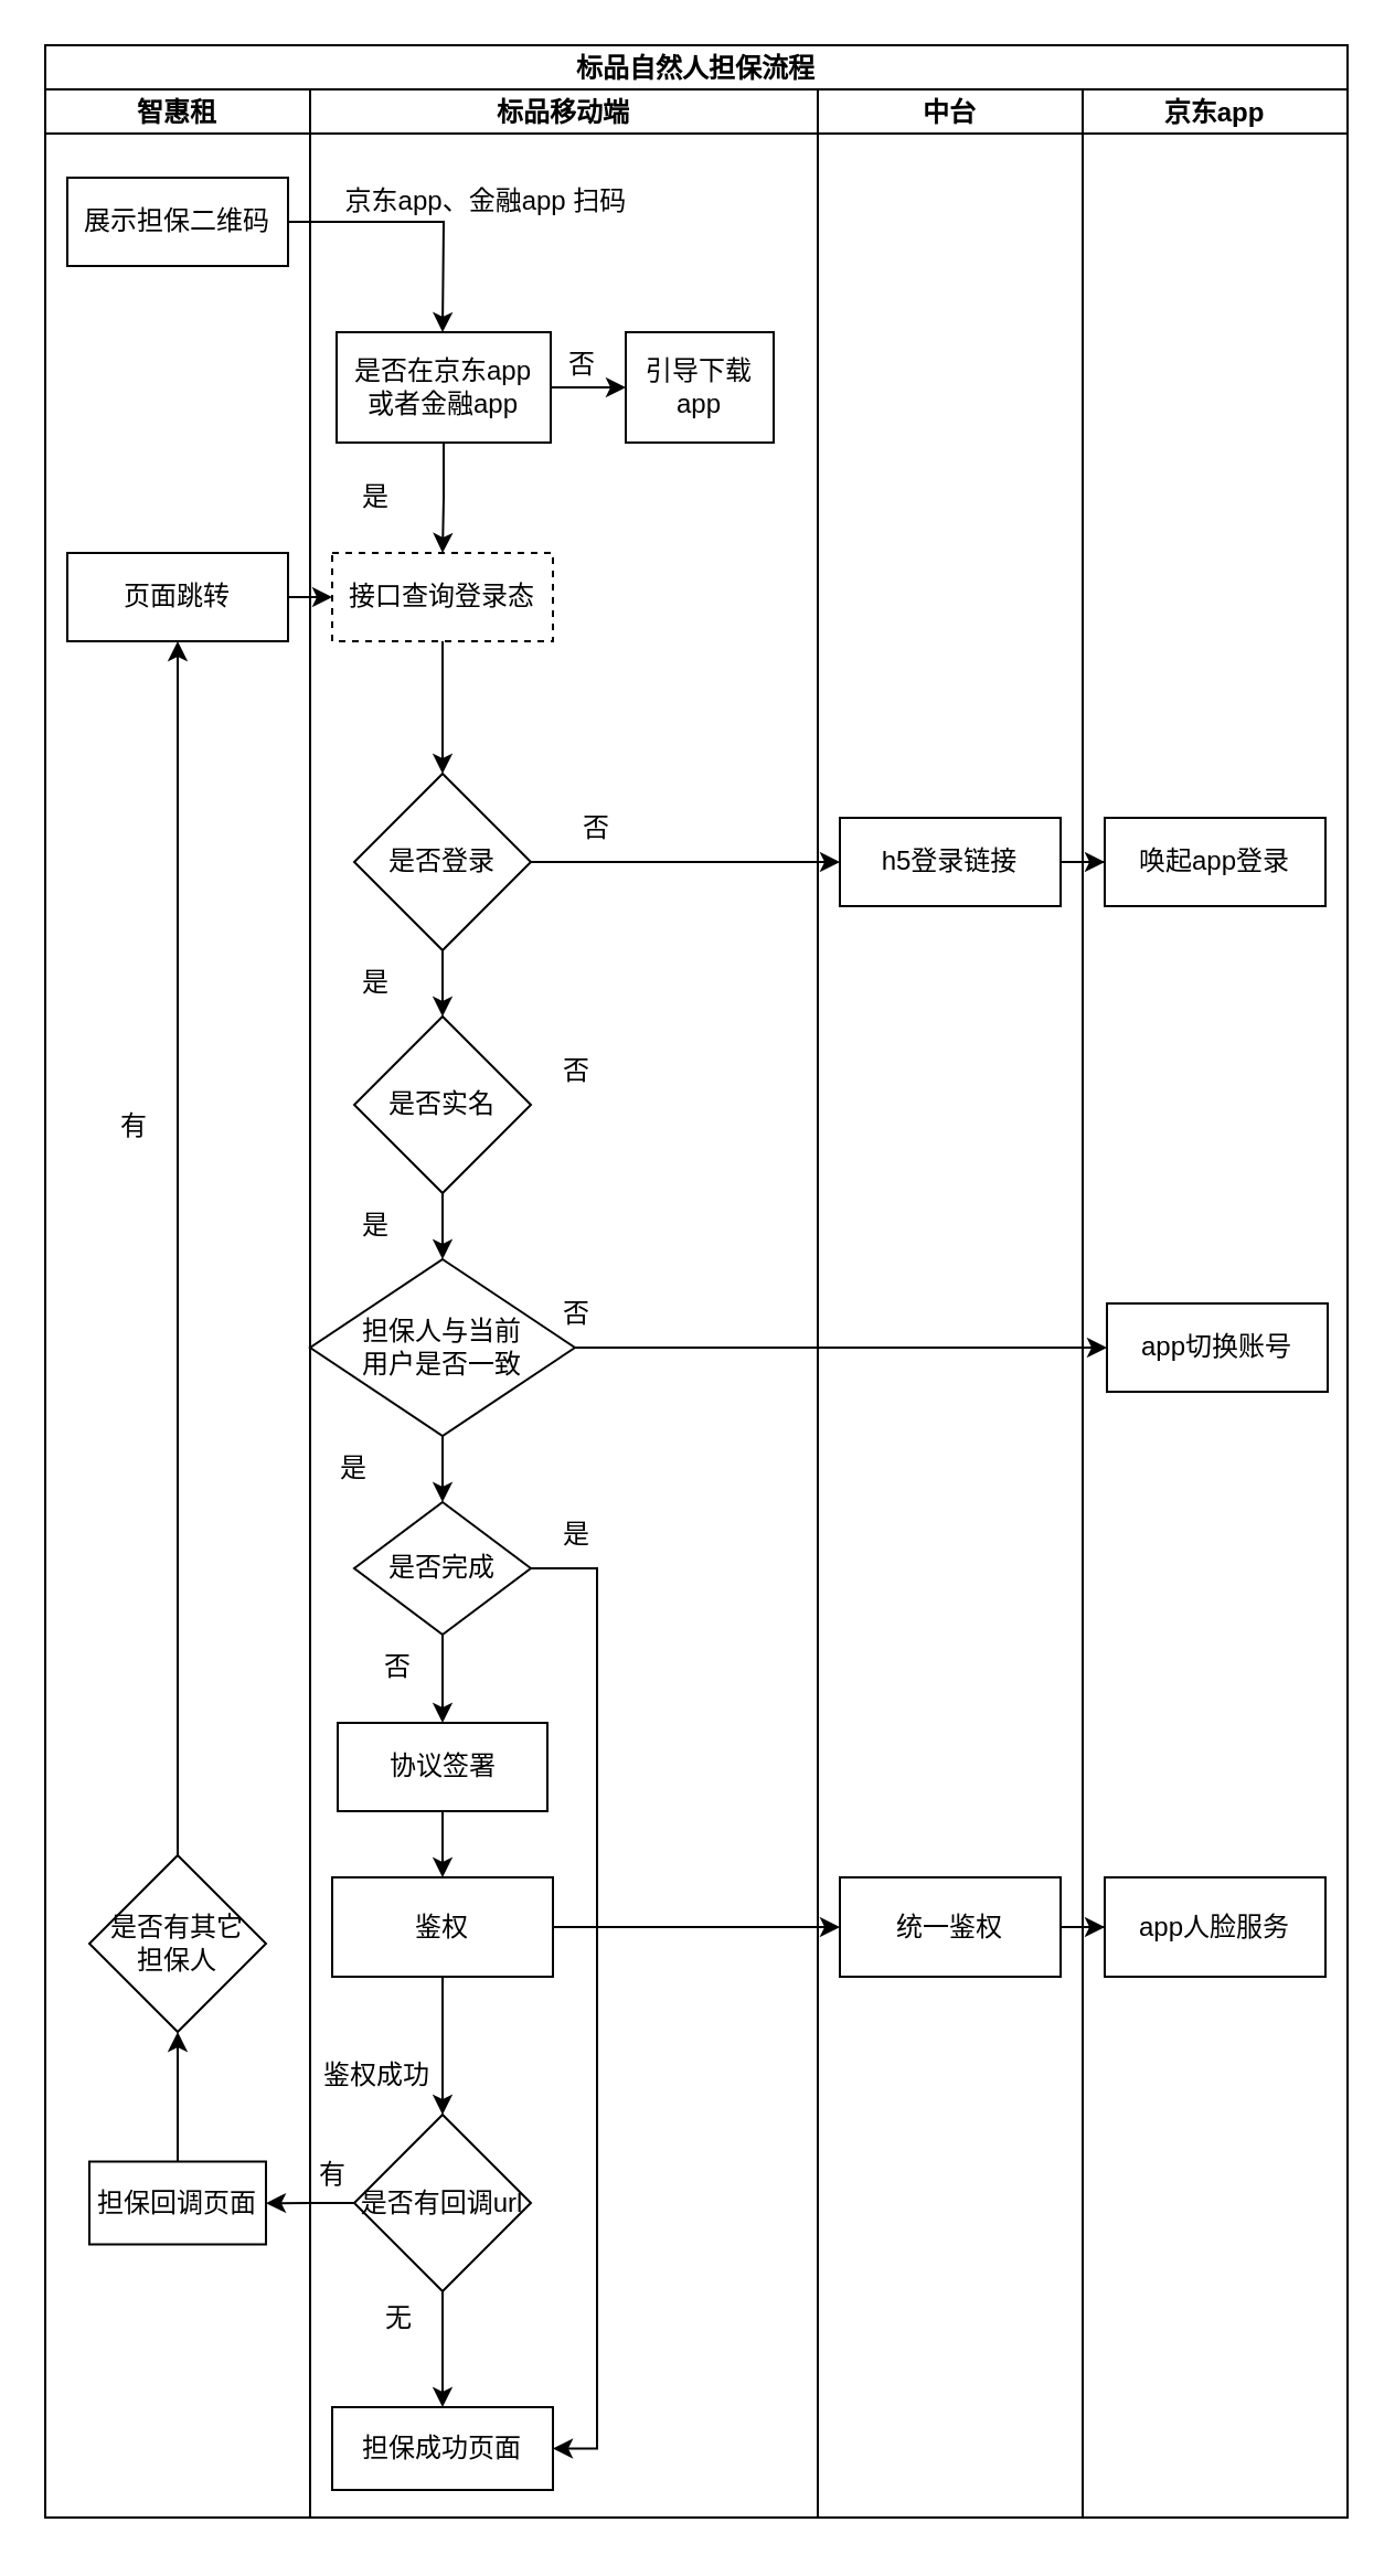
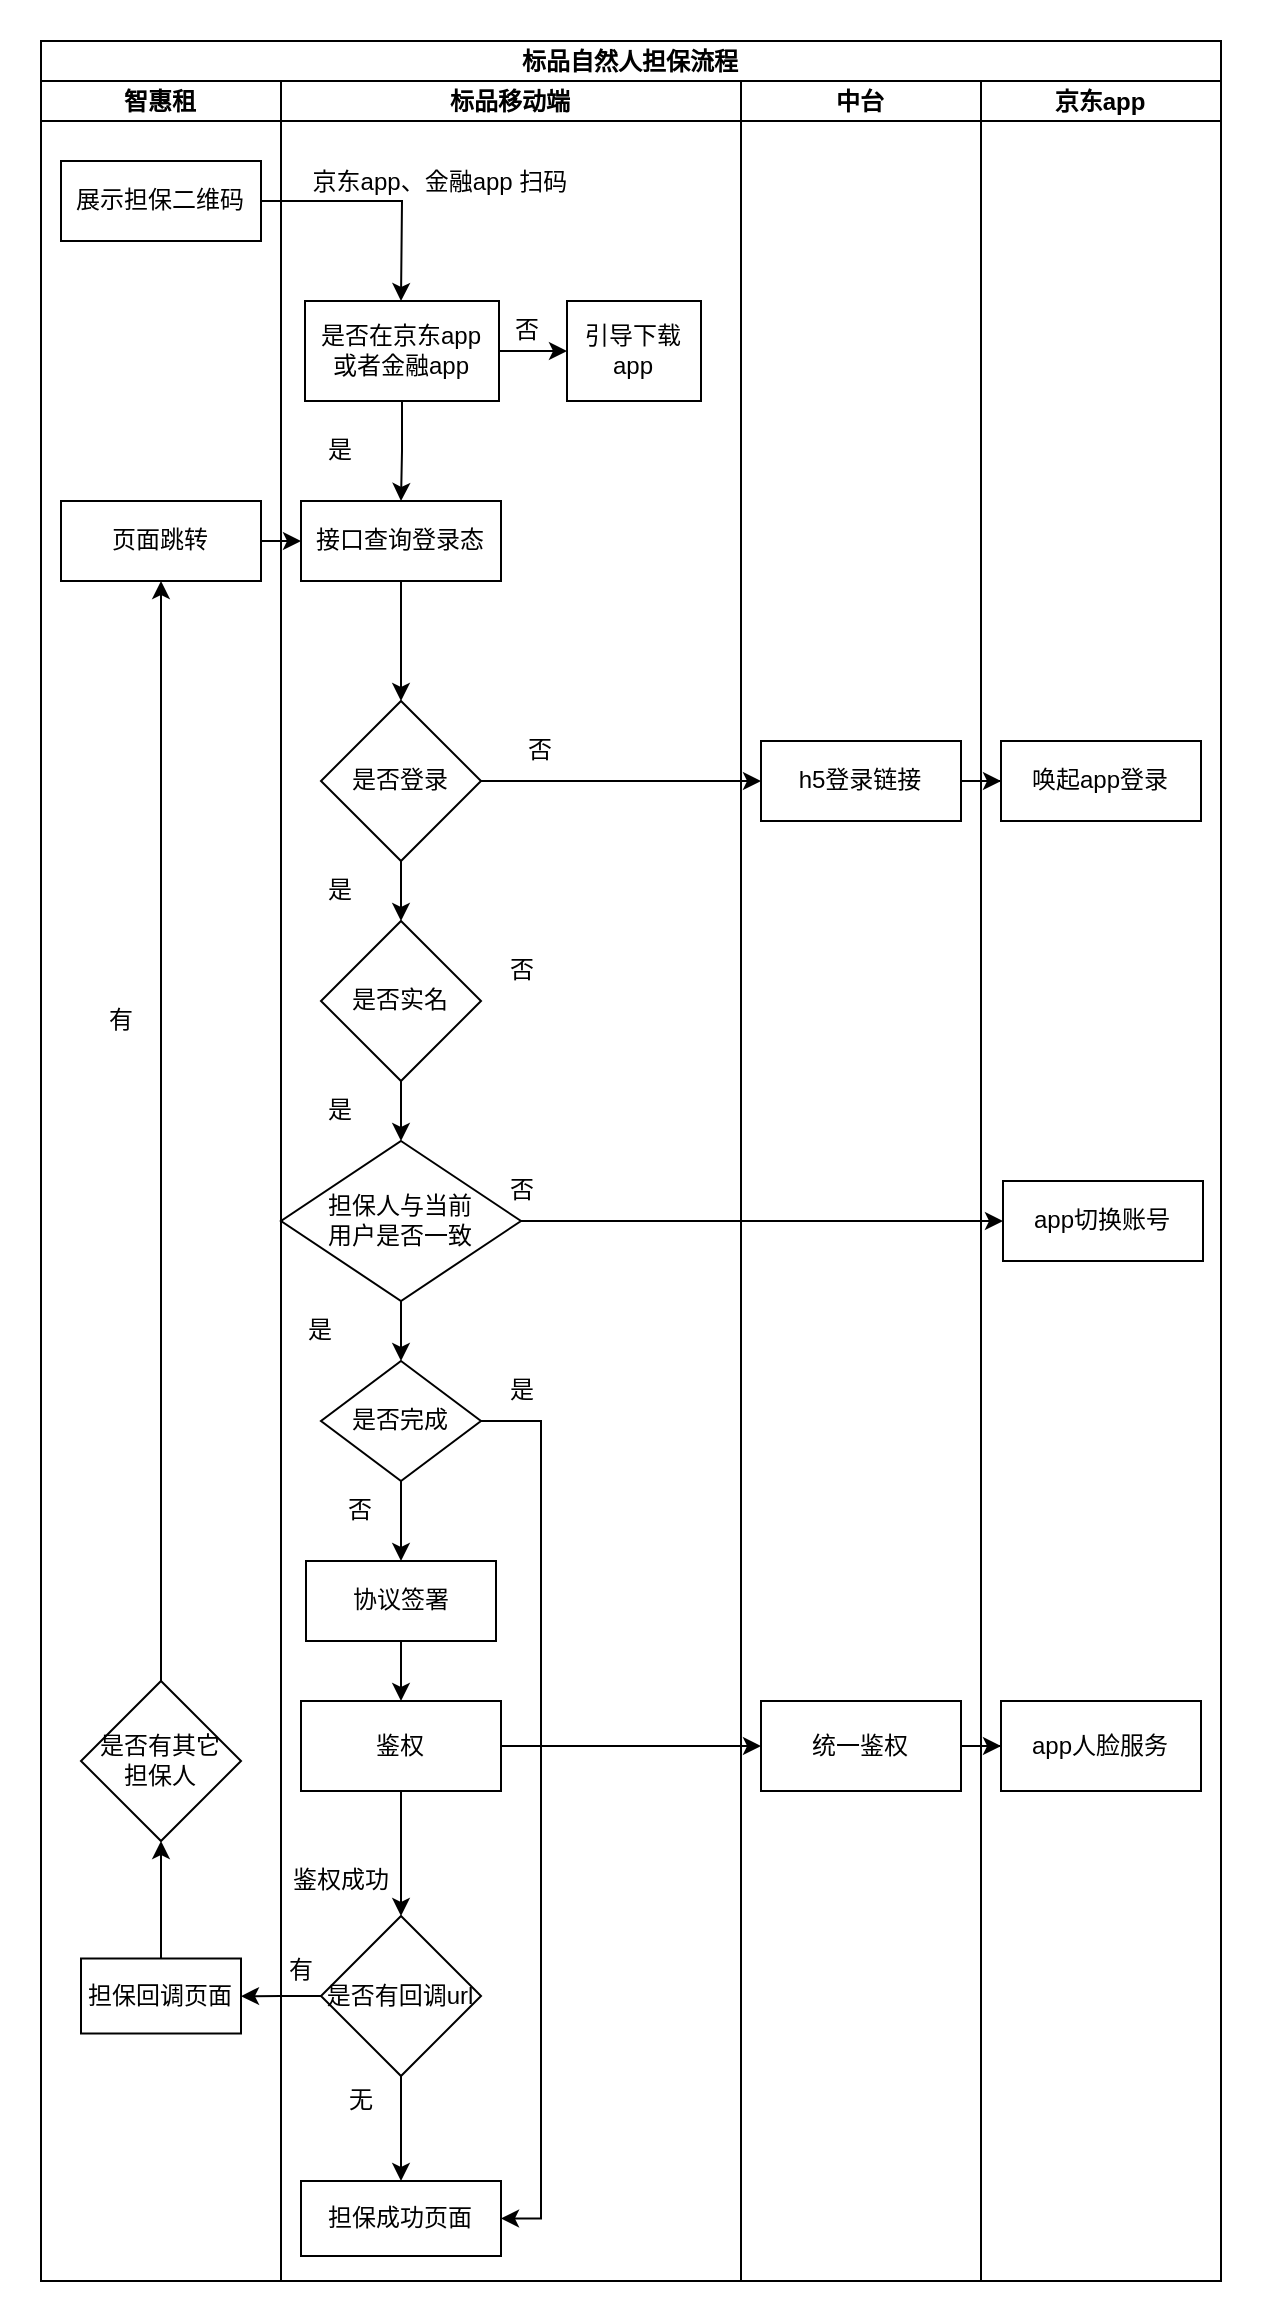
- <mxCell id="8" value="接口查询登录态" style="rounded=0;whiteSpace=wrap;html=1;dashed=1;" parent="7" vertex="1"><mxGeometry x="10" y="210" width="100" height="40" as="geometry" /></mxCell>
+ <mxCell id="8" value="接口查询登录态" style="rounded=0;whiteSpace=wrap;html=1;" parent="7" vertex="1"><mxGeometry x="10" y="210" width="100" height="40" as="geometry" /></mxCell>
